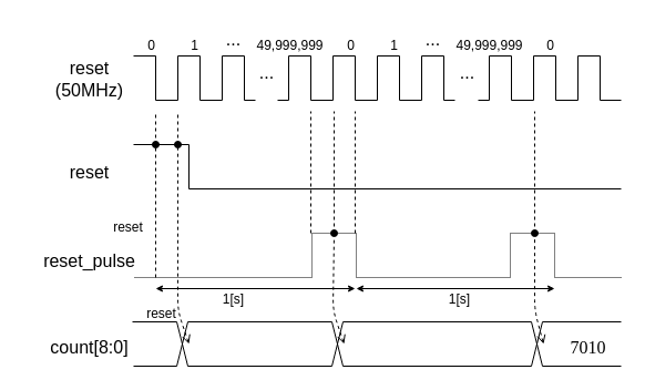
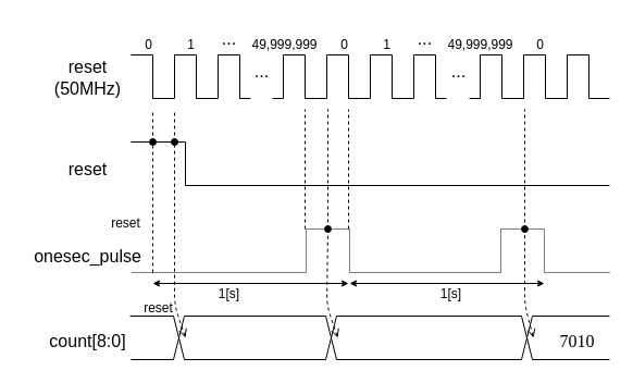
- <mxCell id="32" value="reset_pulse" style="text;html=1;align=center;verticalAlign=middle;resizable=0;points=[];autosize=1;strokeColor=none;fillColor=none;fontSize=16;" vertex="1" parent="1"><mxGeometry y="220" width="120" height="30" as="geometry" x="20" /></mxCell>
+ <mxCell id="32" value="onesec_pulse" style="text;html=1;align=center;verticalAlign=middle;resizable=0;points=[];autosize=1;strokeColor=none;fillColor=none;fontSize=16;" vertex="1" parent="1"><mxGeometry y="220" width="120" height="30" as="geometry" x="20" /></mxCell>
